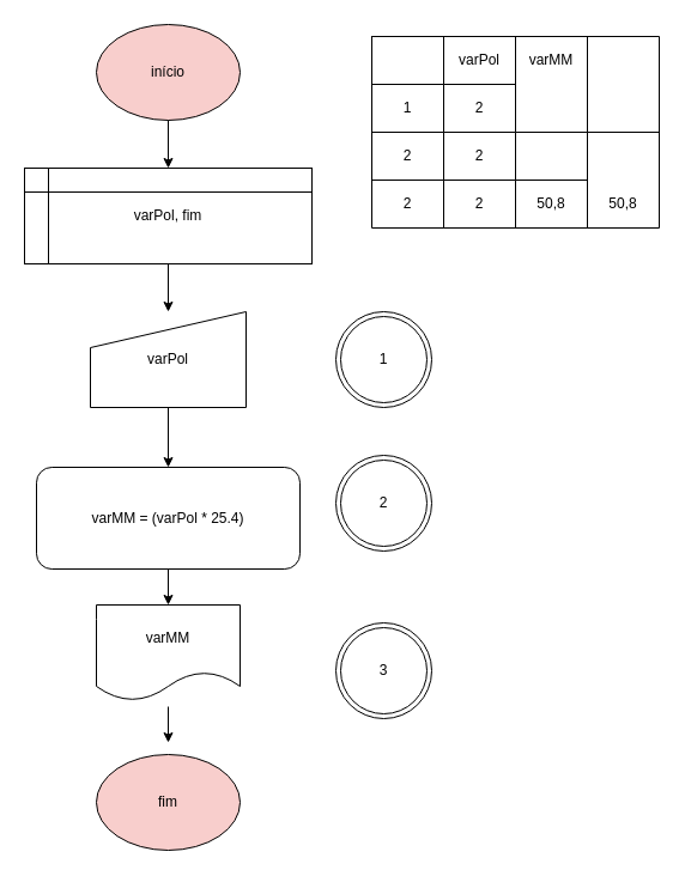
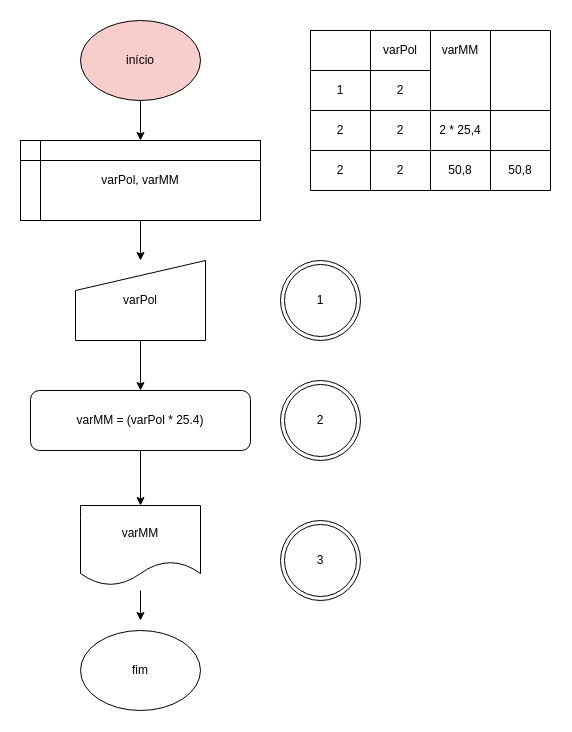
+ <mxCell id="28" value="2 * 25,4" style="shape=partialRectangle;html=1;whiteSpace=wrap;connectable=0;fillColor=none;top=0;left=0;bottom=0;right=0;overflow=hidden;" vertex="1" parent="25"><mxGeometry x="120" width="60" height="40" as="geometry" /></mxCell>
- <mxCell id="3" value="varPol, fim" style="shape=internalStorage;whiteSpace=wrap;html=1;backgroundOutline=1;" vertex="1" parent="1"><mxGeometry x="20" y="140" width="240" height="80" as="geometry" /></mxCell>
+ <mxCell id="3" value="varPol, varMM" style="shape=internalStorage;whiteSpace=wrap;html=1;backgroundOutline=1;" vertex="1" parent="1"><mxGeometry x="20" y="140" width="240" height="80" as="geometry" /></mxCell>
- <mxCell id="5" value="varMM = (varPol&amp;nbsp;* 25.4)" style="rounded=1;whiteSpace=wrap;html=1;" vertex="1" parent="1"><mxGeometry x="30" y="390" width="220" height="85" as="geometry" /></mxCell>
+ <mxCell id="5" value="varMM = (varPol&amp;nbsp;* 25.4)" style="rounded=1;whiteSpace=wrap;html=1;" vertex="1" parent="1"><mxGeometry x="30" y="390" width="220" height="60" as="geometry" /></mxCell>
- <mxCell id="7" value="fim" style="ellipse;whiteSpace=wrap;html=1;fillColor=#f8cecc;" vertex="1" parent="1"><mxGeometry x="80" y="630" width="120" height="80" as="geometry" /></mxCell>
+ <mxCell id="7" value="fim" style="ellipse;whiteSpace=wrap;html=1;" vertex="1" parent="1"><mxGeometry x="80" y="630" width="120" height="80" as="geometry" /></mxCell>
